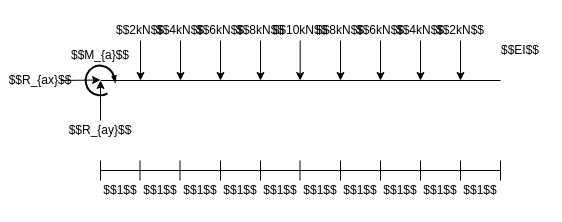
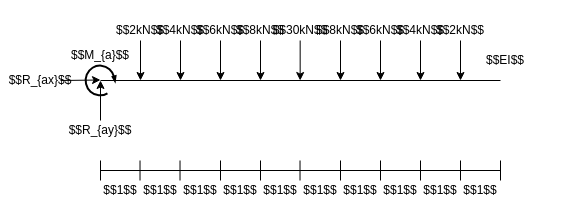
- <mxCell id="46" value="$$10kN$$" style="text;html=1;strokeColor=none;fillColor=none;align=center;verticalAlign=middle;whiteSpace=wrap;rounded=0;" vertex="1" parent="1"><mxGeometry x="280" y="20" width="40" height="20" as="geometry" /></mxCell>
+ <mxCell id="46" value="$$30kN$$" style="text;html=1;strokeColor=none;fillColor=none;align=center;verticalAlign=middle;whiteSpace=wrap;rounded=0;" vertex="1" parent="1"><mxGeometry x="280" y="20" width="40" height="20" as="geometry" /></mxCell>
- <mxCell id="5" value="$$EI$$" style="text;html=1;strokeColor=none;fillColor=none;align=center;verticalAlign=middle;whiteSpace=wrap;rounded=0;" vertex="1" parent="1"><mxGeometry x="500" y="40" width="40" height="20" as="geometry" /></mxCell>
+ <mxCell id="5" value="$$EI$$" style="text;html=1;strokeColor=none;fillColor=none;align=center;verticalAlign=middle;whiteSpace=wrap;rounded=0;" vertex="1" parent="1"><mxGeometry x="485" y="50" width="40" height="20" as="geometry" /></mxCell>
